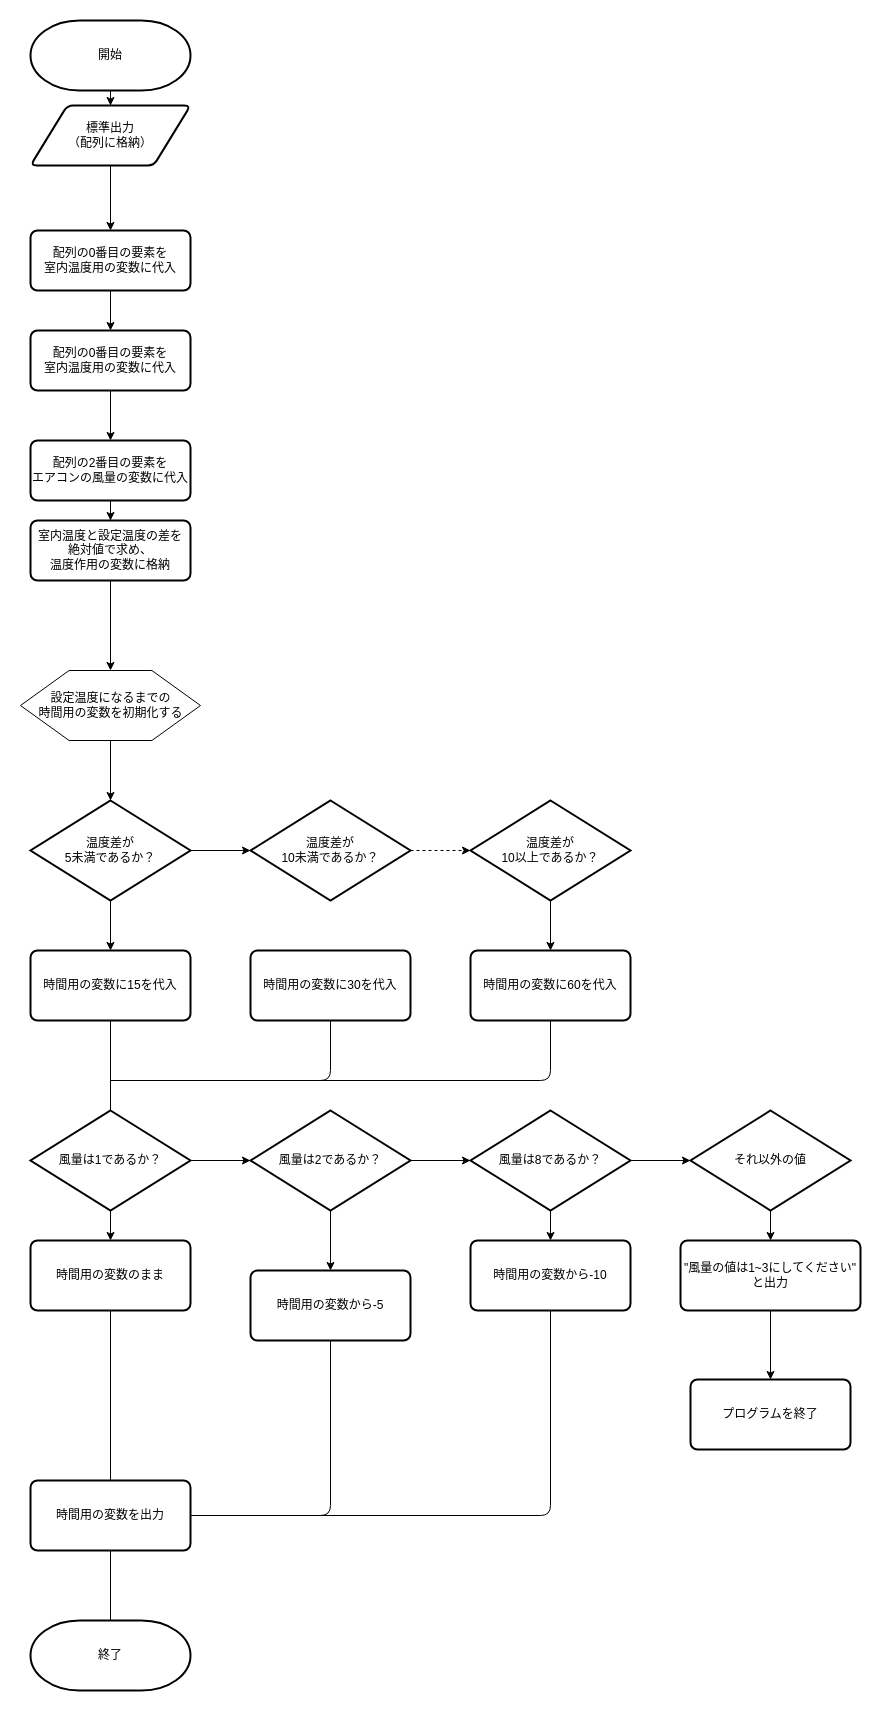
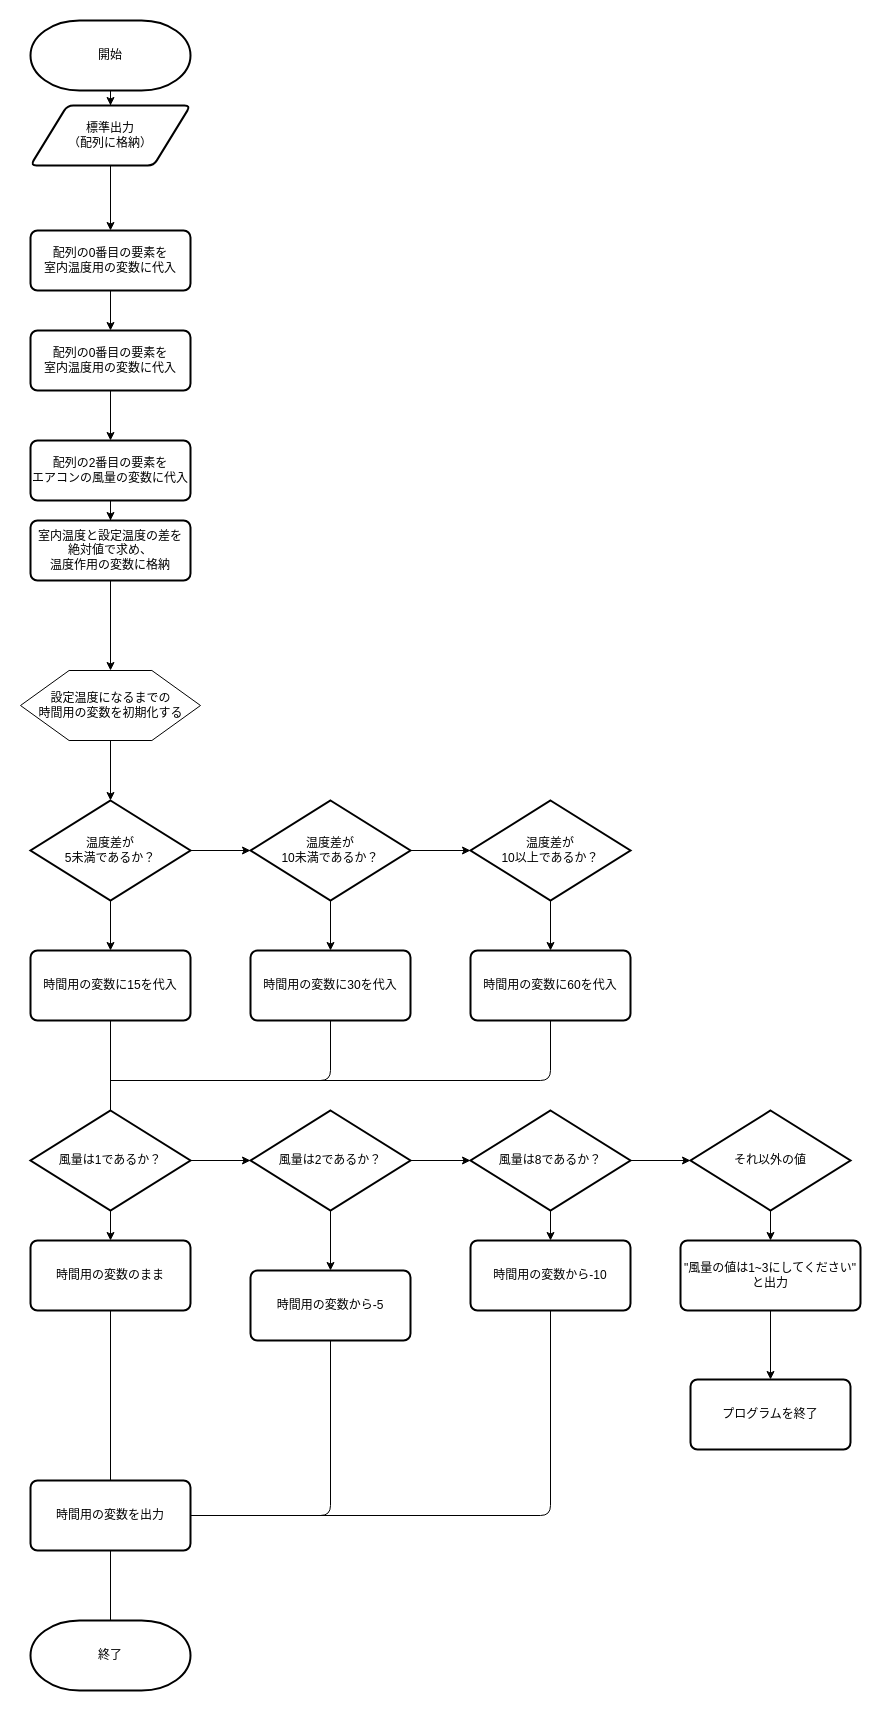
- <mxCell id="18" style="edgeStyle=orthogonalEdgeStyle;rounded=0;orthogonalLoop=1;jettySize=auto;html=1;dashed=1;" parent="1" source="20" target="22" edge="1"><mxGeometry relative="1" as="geometry" /></mxCell>
+ <mxCell id="18" style="edgeStyle=orthogonalEdgeStyle;rounded=0;orthogonalLoop=1;jettySize=auto;html=1;" parent="1" source="20" target="22" edge="1"><mxGeometry relative="1" as="geometry" /></mxCell>
+ <mxCell id="19" style="edgeStyle=orthogonalEdgeStyle;rounded=0;orthogonalLoop=1;jettySize=auto;html=1;entryX=0.5;entryY=0;entryDx=0;entryDy=0;" parent="1" source="20" target="25" edge="1"><mxGeometry relative="1" as="geometry" /></mxCell>
